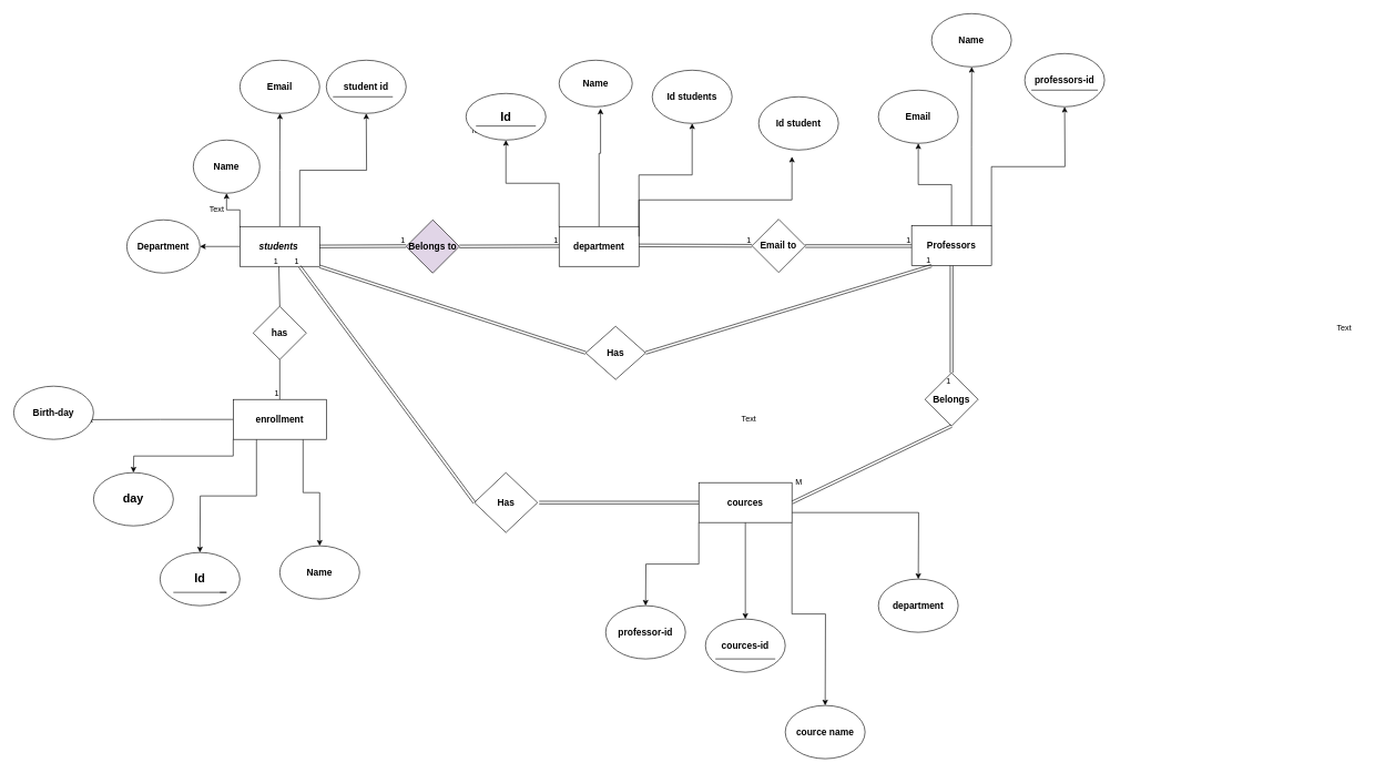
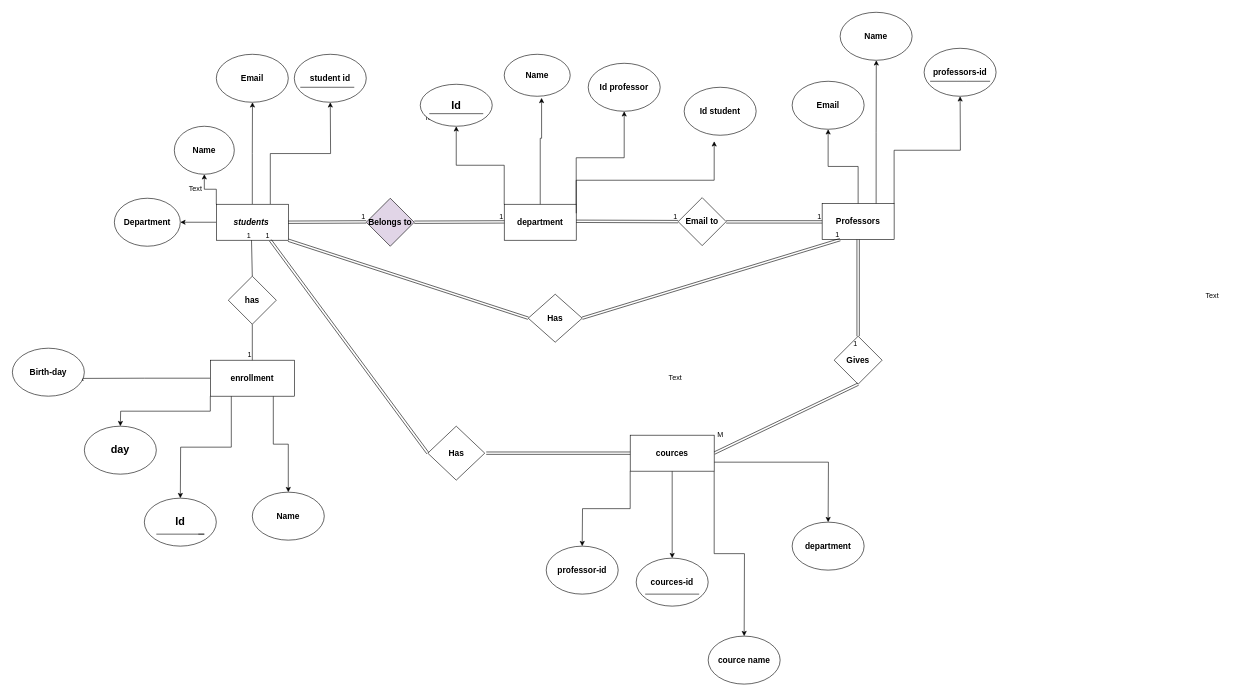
- <mxCell id="23" value="&lt;h3&gt;Id students&lt;/h3&gt;" style="ellipse;whiteSpace=wrap;html=1;" vertex="1" parent="1"><mxGeometry x="980" y="105" width="120" height="80" as="geometry" /></mxCell>
+ <mxCell id="23" value="&lt;h3&gt;Id professor&lt;/h3&gt;" style="ellipse;whiteSpace=wrap;html=1;" vertex="1" parent="1"><mxGeometry x="980" y="105" width="120" height="80" as="geometry" /></mxCell>
- <mxCell id="52" value="&lt;h3&gt;Belongs&lt;/h3&gt;" style="rhombus;whiteSpace=wrap;html=1;" vertex="1" parent="1"><mxGeometry x="1390" y="560" width="80" height="80" as="geometry" /></mxCell>
+ <mxCell id="52" value="&lt;h3&gt;Gives&lt;/h3&gt;" style="rhombus;whiteSpace=wrap;html=1;" vertex="1" parent="1"><mxGeometry x="1390" y="560" width="80" height="80" as="geometry" /></mxCell>
